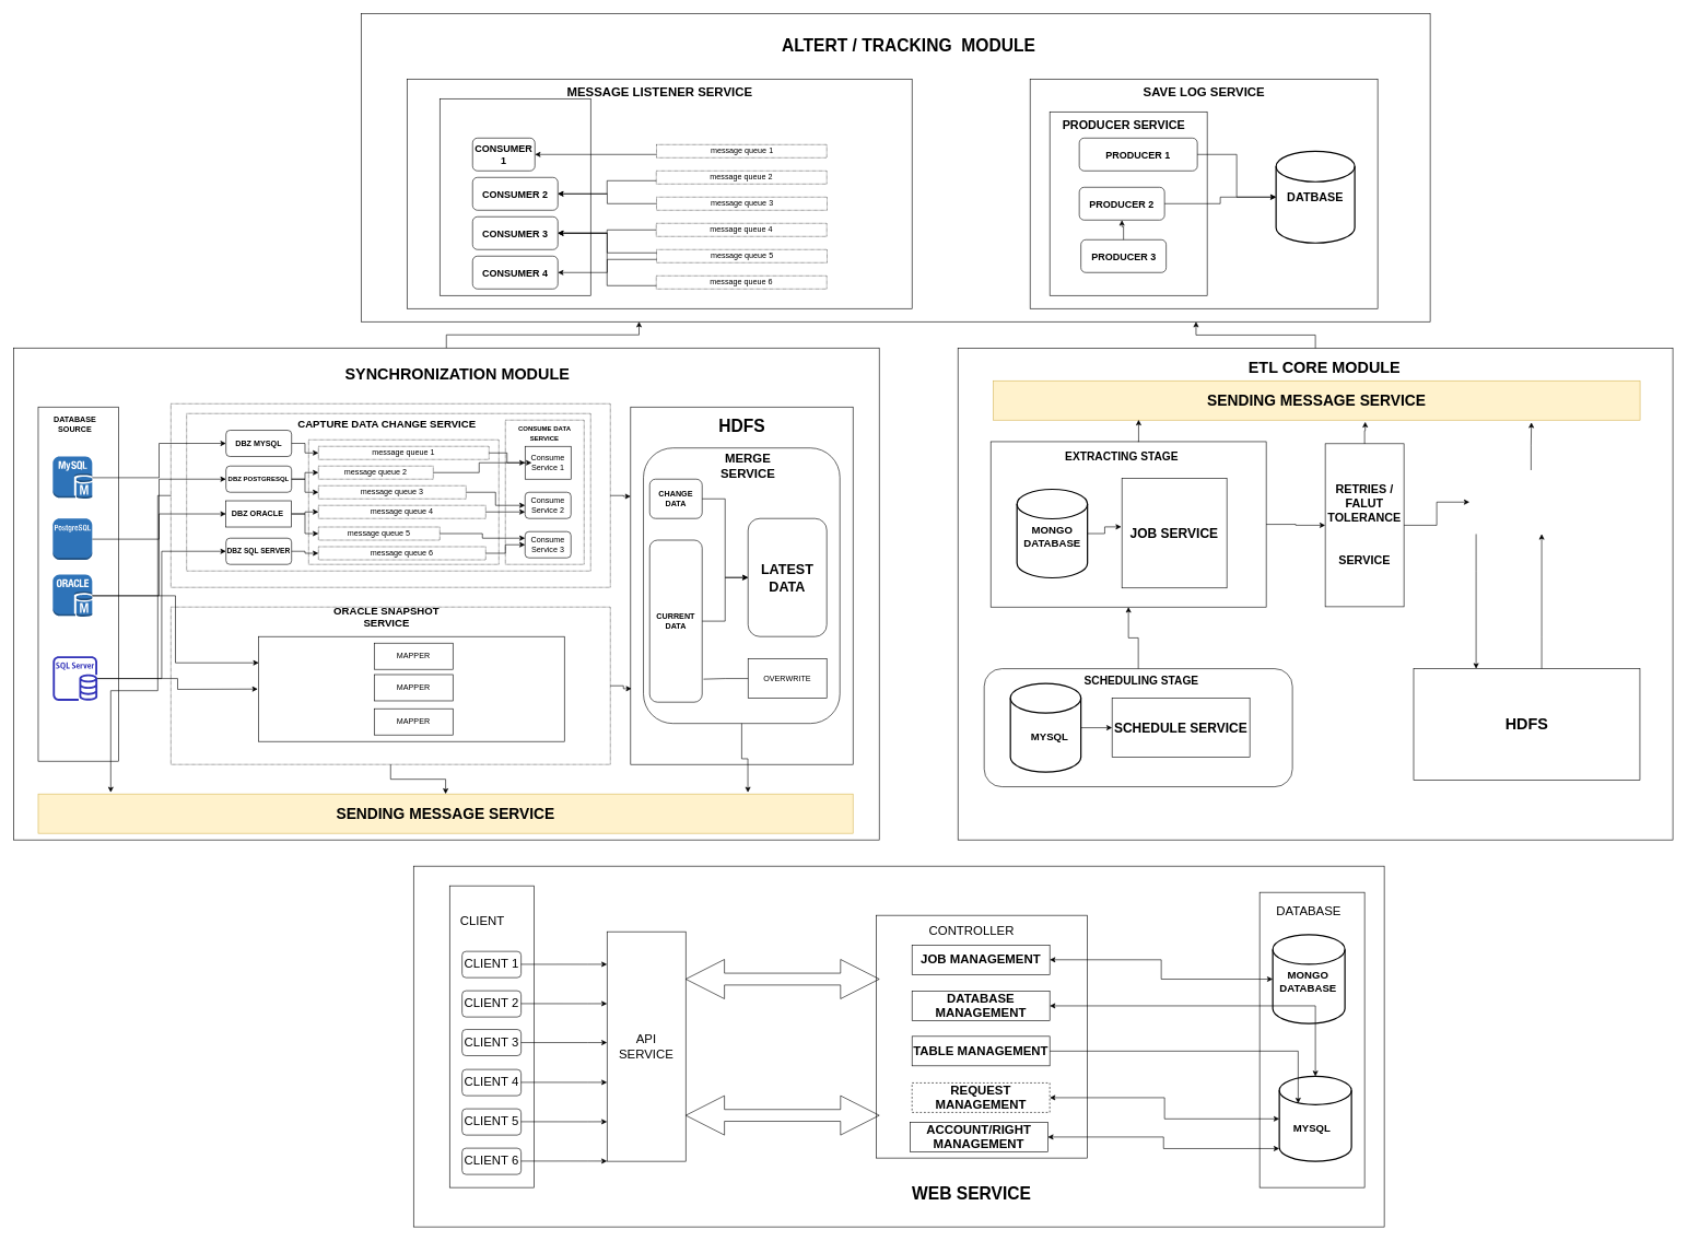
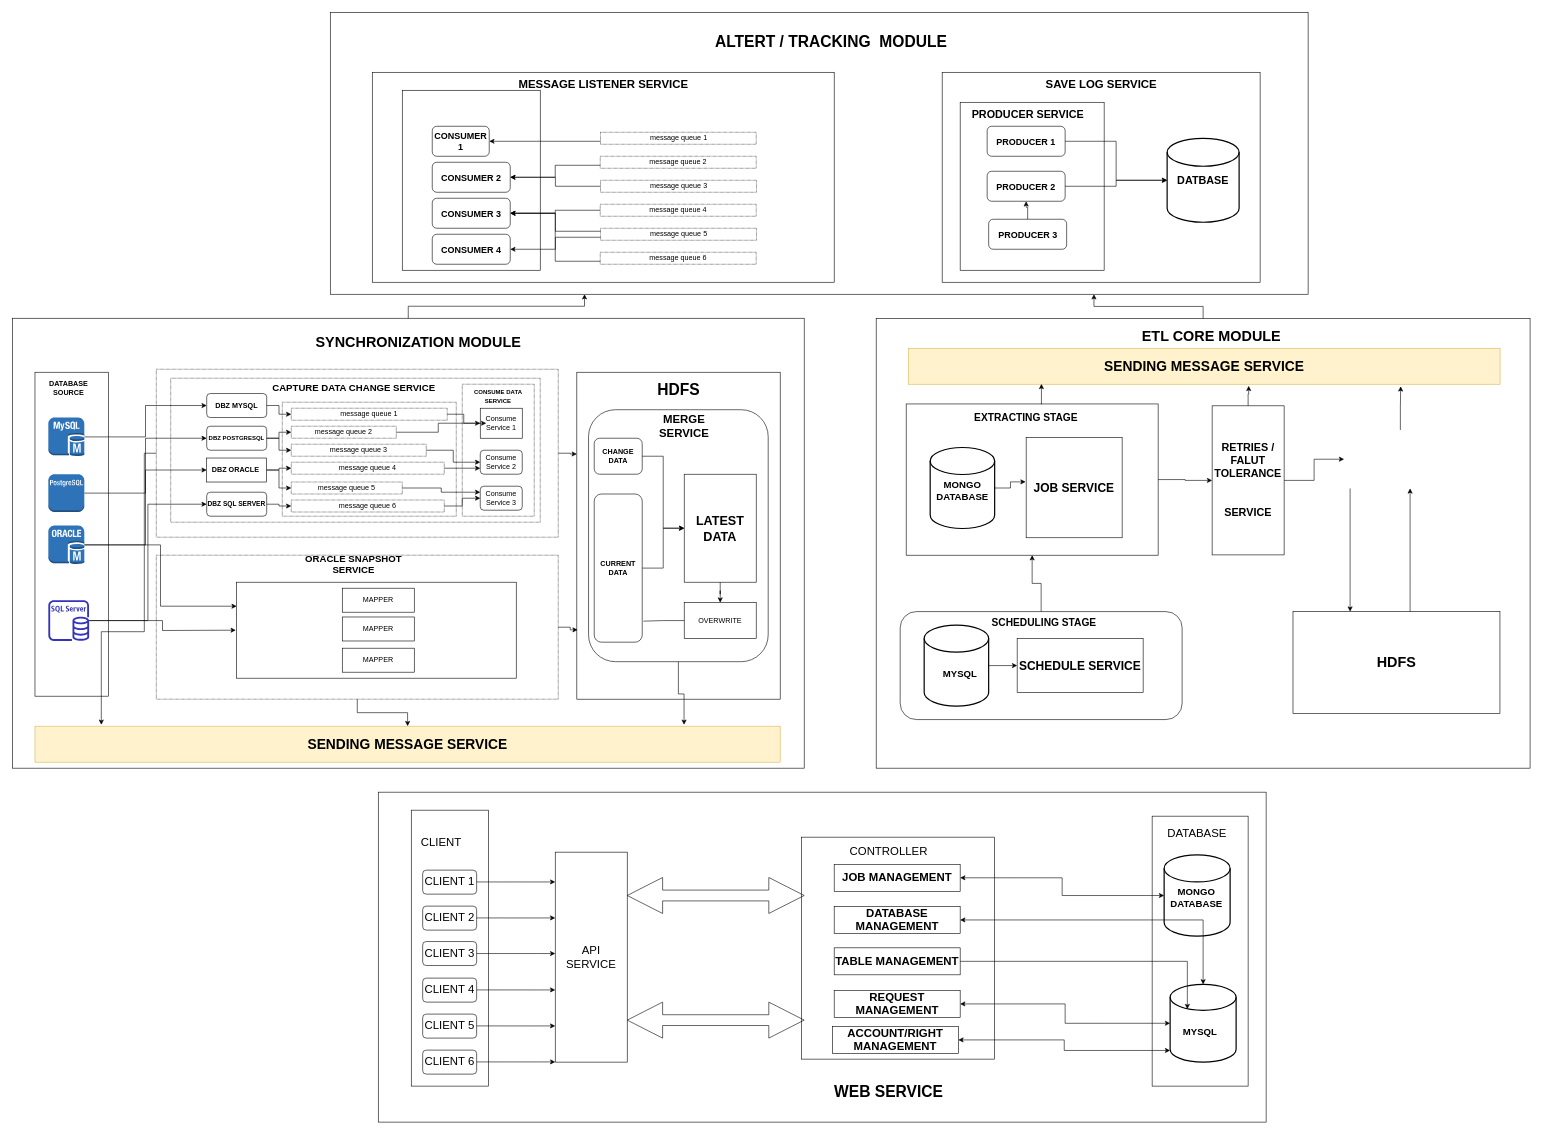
- <mxCell id="126" value="&lt;span style=&quot;font-size: 15px&quot;&gt;&lt;b&gt;PRODUCER 1&lt;/b&gt;&lt;/span&gt;" style="rounded=1;whiteSpace=wrap;html=1;fillColor=none;" parent="1" vertex="1"><mxGeometry x="1645" y="210" width="180" height="50" as="geometry" /></mxCell>
+ <mxCell id="126" value="&lt;span style=&quot;font-size: 15px&quot;&gt;&lt;b&gt;PRODUCER 1&lt;/b&gt;&lt;/span&gt;" style="rounded=1;whiteSpace=wrap;html=1;fillColor=none;" parent="1" vertex="1"><mxGeometry x="1645" y="210" width="130" height="50" as="geometry" /></mxCell>
- <mxCell id="68" value="&lt;font size=&quot;1&quot;&gt;&lt;b style=&quot;font-size: 21px&quot;&gt;LATEST DATA&lt;/b&gt;&lt;/font&gt;" style="rounded=1;whiteSpace=wrap;html=1;fillColor=none;" parent="1" vertex="1"><mxGeometry x="1140" y="790" width="120" height="180" as="geometry" /></mxCell>
+ <mxCell id="68" value="&lt;font size=&quot;1&quot;&gt;&lt;b style=&quot;font-size: 21px&quot;&gt;LATEST DATA&lt;/b&gt;&lt;/font&gt;" style="whiteSpace=wrap;html=1;fillColor=none;rounded=0;" parent="1" vertex="1"><mxGeometry x="1140" y="790" width="120" height="180" as="geometry" /></mxCell>
+ <mxCell id="69" style="edgeStyle=orthogonalEdgeStyle;rounded=0;orthogonalLoop=1;jettySize=auto;html=1;entryX=0.5;entryY=1;entryDx=0;entryDy=0;startArrow=classic;startFill=1;endArrow=none;endFill=0;" parent="1" source="71" target="68" edge="1"><mxGeometry relative="1" as="geometry" /></mxCell>
- <mxCell id="165" value="&lt;font size=&quot;1&quot;&gt;&lt;b style=&quot;font-size: 19px&quot;&gt;REQUEST MANAGEMENT&lt;/b&gt;&lt;/font&gt;" style="rounded=0;whiteSpace=wrap;html=1;fontSize=19;fillColor=none;dashed=1;" parent="1" vertex="1"><mxGeometry x="1390" y="1650.5" width="210" height="45" as="geometry" /></mxCell>
+ <mxCell id="165" value="&lt;font size=&quot;1&quot;&gt;&lt;b style=&quot;font-size: 19px&quot;&gt;REQUEST MANAGEMENT&lt;/b&gt;&lt;/font&gt;" style="rounded=0;whiteSpace=wrap;html=1;fontSize=19;fillColor=none;" parent="1" vertex="1"><mxGeometry x="1390" y="1650.5" width="210" height="45" as="geometry" /></mxCell>
